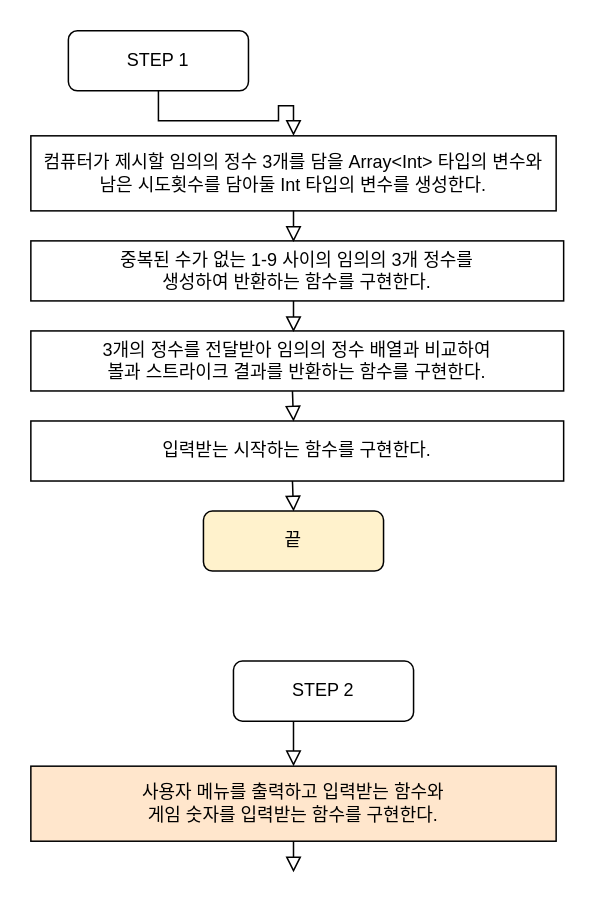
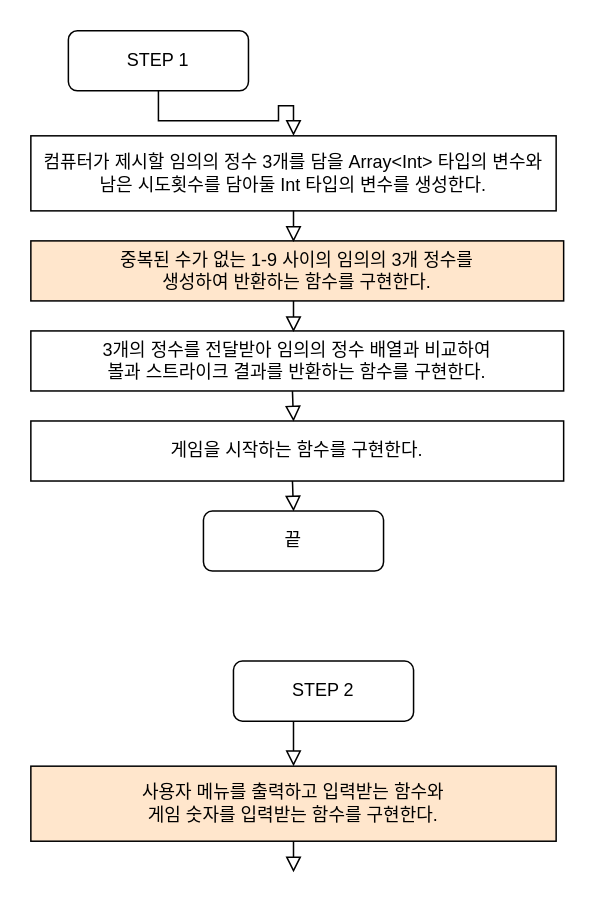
- <mxCell id="5" value="중복된 수가 없는 1-9 사이의 임의의 3개 정수를&lt;br&gt;생성하여&amp;nbsp;반환하는 함수를 구현한다." style="rounded=0;whiteSpace=wrap;html=1;" parent="1" vertex="1"><mxGeometry x="20" y="160" width="355" height="40" as="geometry" /></mxCell>
+ <mxCell id="5" value="중복된 수가 없는 1-9 사이의 임의의 3개 정수를&lt;br&gt;생성하여&amp;nbsp;반환하는 함수를 구현한다." style="rounded=0;whiteSpace=wrap;html=1;fillColor=#ffe6cc;" parent="1" vertex="1"><mxGeometry x="20" y="160" width="355" height="40" as="geometry" /></mxCell>
- <mxCell id="9" value="입력받는 시작하는 함수를 구현한다." style="rounded=0;whiteSpace=wrap;html=1;" parent="1" vertex="1"><mxGeometry x="20" y="280" width="355" height="40" as="geometry" /></mxCell>
+ <mxCell id="9" value="게임을 시작하는 함수를 구현한다." style="rounded=0;whiteSpace=wrap;html=1;" parent="1" vertex="1"><mxGeometry x="20" y="280" width="355" height="40" as="geometry" /></mxCell>
- <mxCell id="12" value="끝" style="rounded=1;whiteSpace=wrap;html=1;fontSize=12;glass=0;strokeWidth=1;shadow=0;fillColor=#fff2cc;" vertex="1" parent="1"><mxGeometry x="135" y="340" width="120" height="40" as="geometry" /></mxCell>
+ <mxCell id="12" value="끝" style="rounded=1;whiteSpace=wrap;html=1;fontSize=12;glass=0;strokeWidth=1;shadow=0;" vertex="1" parent="1"><mxGeometry x="135" y="340" width="120" height="40" as="geometry" /></mxCell>
